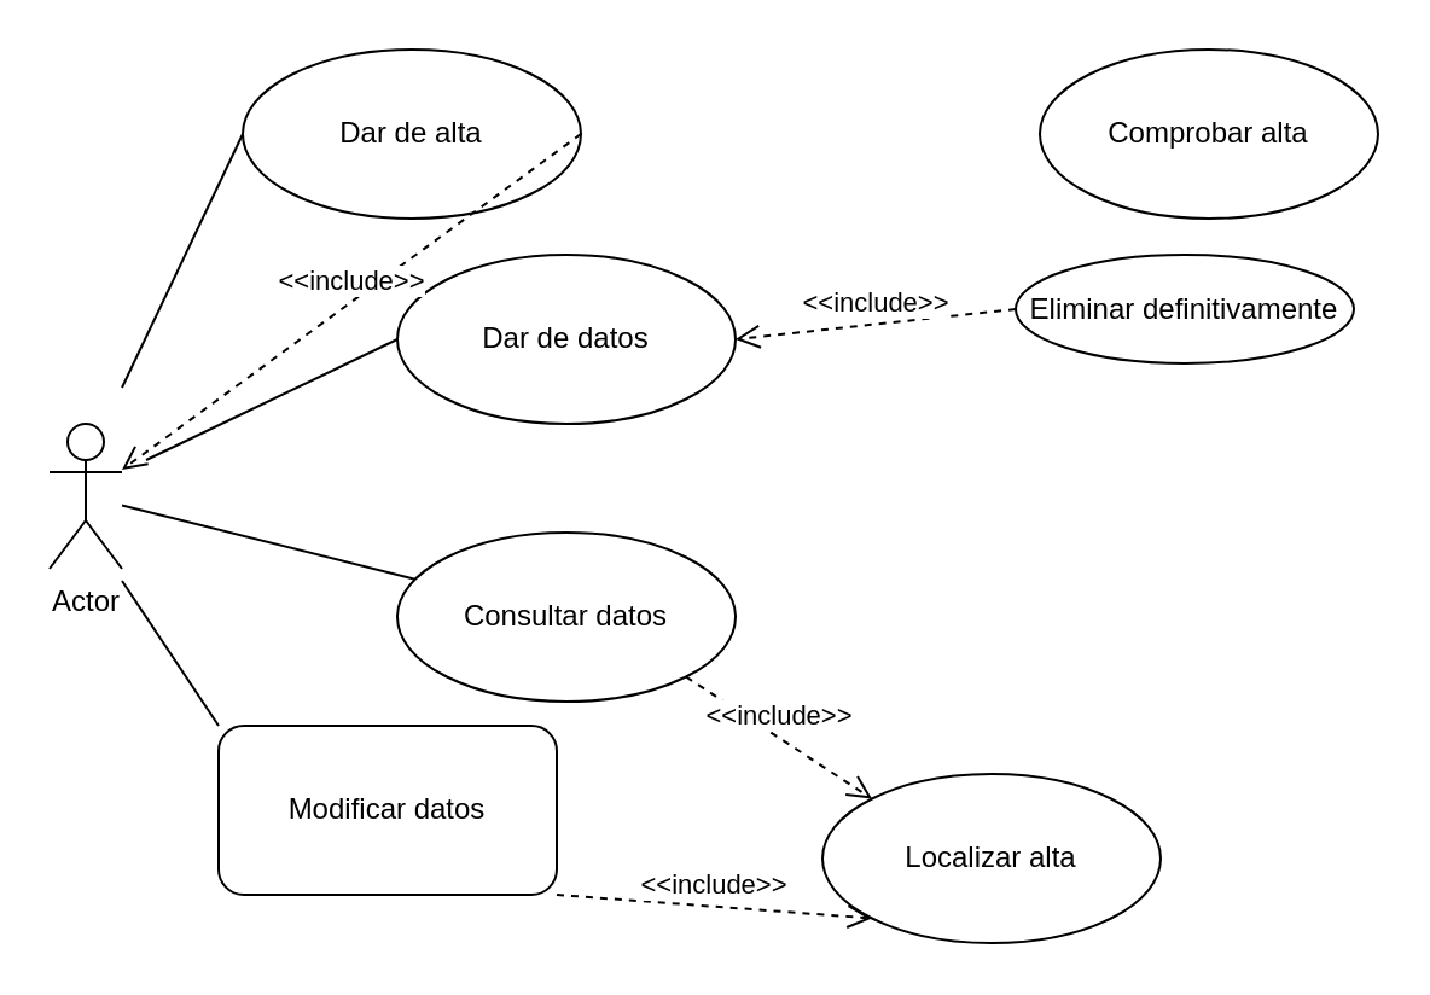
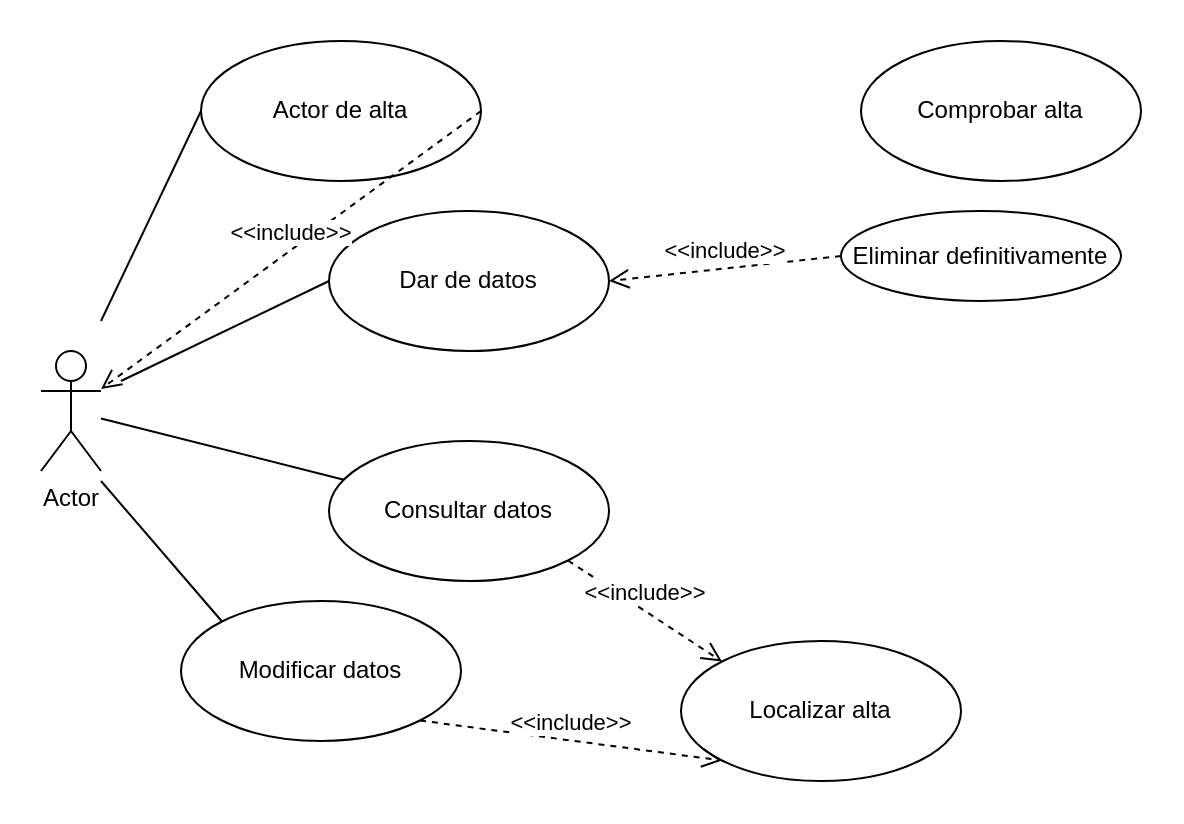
- <mxCell id="9" value="Dar de alta" style="ellipse;whiteSpace=wrap;html=1;" vertex="1" parent="1"><mxGeometry x="100" y="20" width="140" height="70" as="geometry" /></mxCell>
+ <mxCell id="9" value="Actor de alta" style="ellipse;whiteSpace=wrap;html=1;" vertex="1" parent="1"><mxGeometry x="100" y="20" width="140" height="70" as="geometry" /></mxCell>
- <mxCell id="11" value="Modificar datos" style="whiteSpace=wrap;html=1;rounded=1;" vertex="1" parent="1"><mxGeometry x="90" y="300" width="140" height="70" as="geometry" /></mxCell>
+ <mxCell id="11" value="Modificar datos" style="ellipse;whiteSpace=wrap;html=1;" vertex="1" parent="1"><mxGeometry x="90" y="300" width="140" height="70" as="geometry" /></mxCell>
